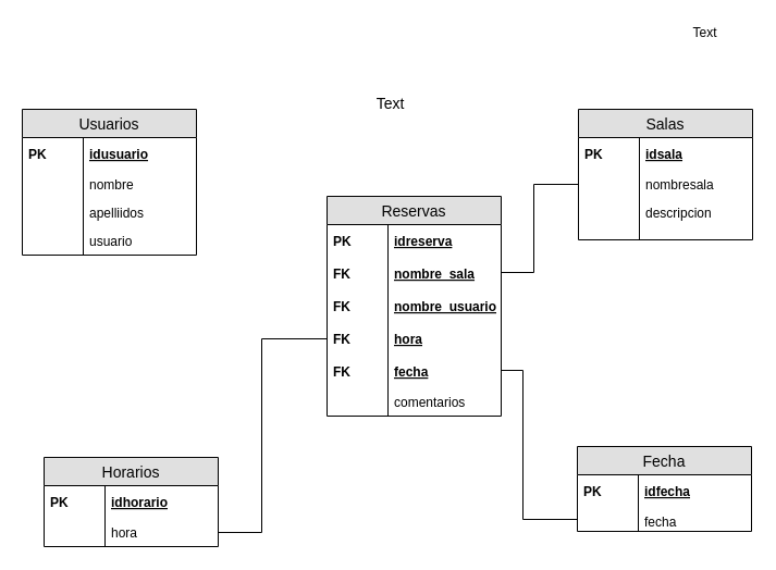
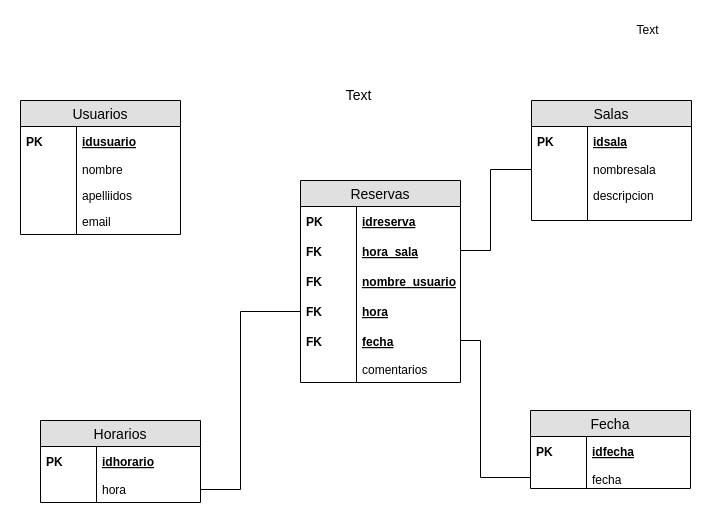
- <mxCell id="10" value="usuario" parent="3" vertex="1" style="shape=partialRectangle;top=0;left=0;right=0;bottom=0;align=left;verticalAlign=top;fillColor=none;spacingLeft=60;spacingRight=4;overflow=hidden;rotatable=0;points=[[0,0.5],[1,0.5]];portConstraint=eastwest;dropTarget=0;fontSize=12;"><mxGeometry as="geometry" height="26" width="160" y="108" /></mxCell>
+ <mxCell id="10" value="email" parent="3" vertex="1" style="shape=partialRectangle;top=0;left=0;right=0;bottom=0;align=left;verticalAlign=top;fillColor=none;spacingLeft=60;spacingRight=4;overflow=hidden;rotatable=0;points=[[0,0.5],[1,0.5]];portConstraint=eastwest;dropTarget=0;fontSize=12;"><mxGeometry as="geometry" height="26" width="160" y="108" /></mxCell>
- <mxCell id="22" value="nombre_sala" parent="19" vertex="1" style="shape=partialRectangle;top=0;left=0;right=0;bottom=1;align=left;verticalAlign=middle;fillColor=none;spacingLeft=60;spacingRight=4;overflow=hidden;rotatable=0;points=[[0,0.5],[1,0.5]];portConstraint=eastwest;dropTarget=0;fontStyle=5;fontSize=12;strokeColor=none;"><mxGeometry as="geometry" height="30" width="160" y="56" /></mxCell>
+ <mxCell id="22" value="hora_sala" parent="19" vertex="1" style="shape=partialRectangle;top=0;left=0;right=0;bottom=1;align=left;verticalAlign=middle;fillColor=none;spacingLeft=60;spacingRight=4;overflow=hidden;rotatable=0;points=[[0,0.5],[1,0.5]];portConstraint=eastwest;dropTarget=0;fontStyle=5;fontSize=12;strokeColor=none;"><mxGeometry as="geometry" height="30" width="160" y="56" /></mxCell>
